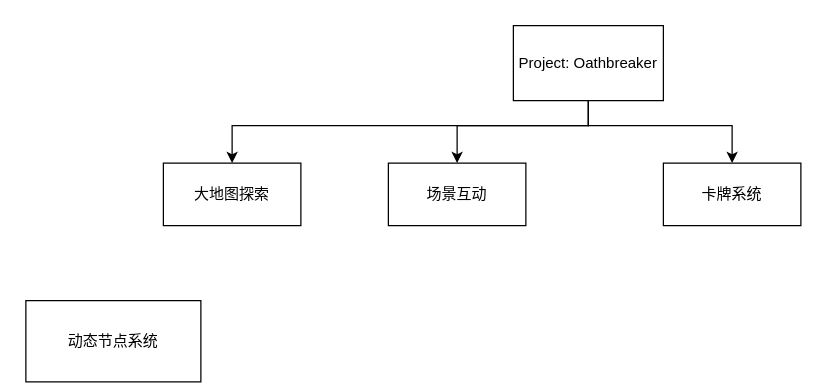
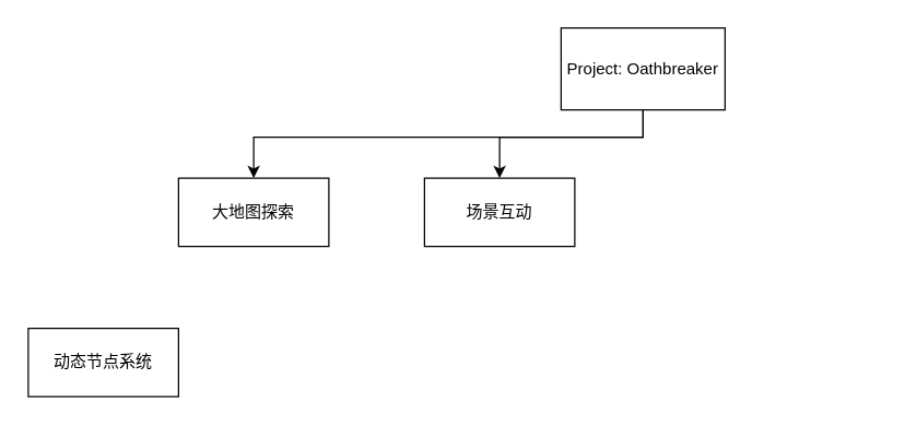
- <mxCell id="4" style="edgeStyle=orthogonalEdgeStyle;rounded=0;orthogonalLoop=1;jettySize=auto;html=1;entryX=0.5;entryY=0;entryDx=0;entryDy=0;" edge="1" parent="1" source="5" target="8"><mxGeometry relative="1" as="geometry"><Array as="points"><mxPoint x="470" y="100" /><mxPoint x="585" y="100" /></Array></mxGeometry></mxCell>
- <mxCell id="8" value="卡牌系统" style="html=1;whiteSpace=wrap;" vertex="1" parent="1"><mxGeometry x="530" y="130" width="110" height="50" as="geometry" /></mxCell>
- <mxCell id="9" value="动态节点系统" style="html=1;whiteSpace=wrap;" vertex="1" parent="1"><mxGeometry x="20" y="240" width="140" height="65" as="geometry" /></mxCell>
+ <mxCell id="9" value="动态节点系统" style="html=1;whiteSpace=wrap;" vertex="1" parent="1"><mxGeometry x="20" y="240" width="110" height="50" as="geometry" /></mxCell>
